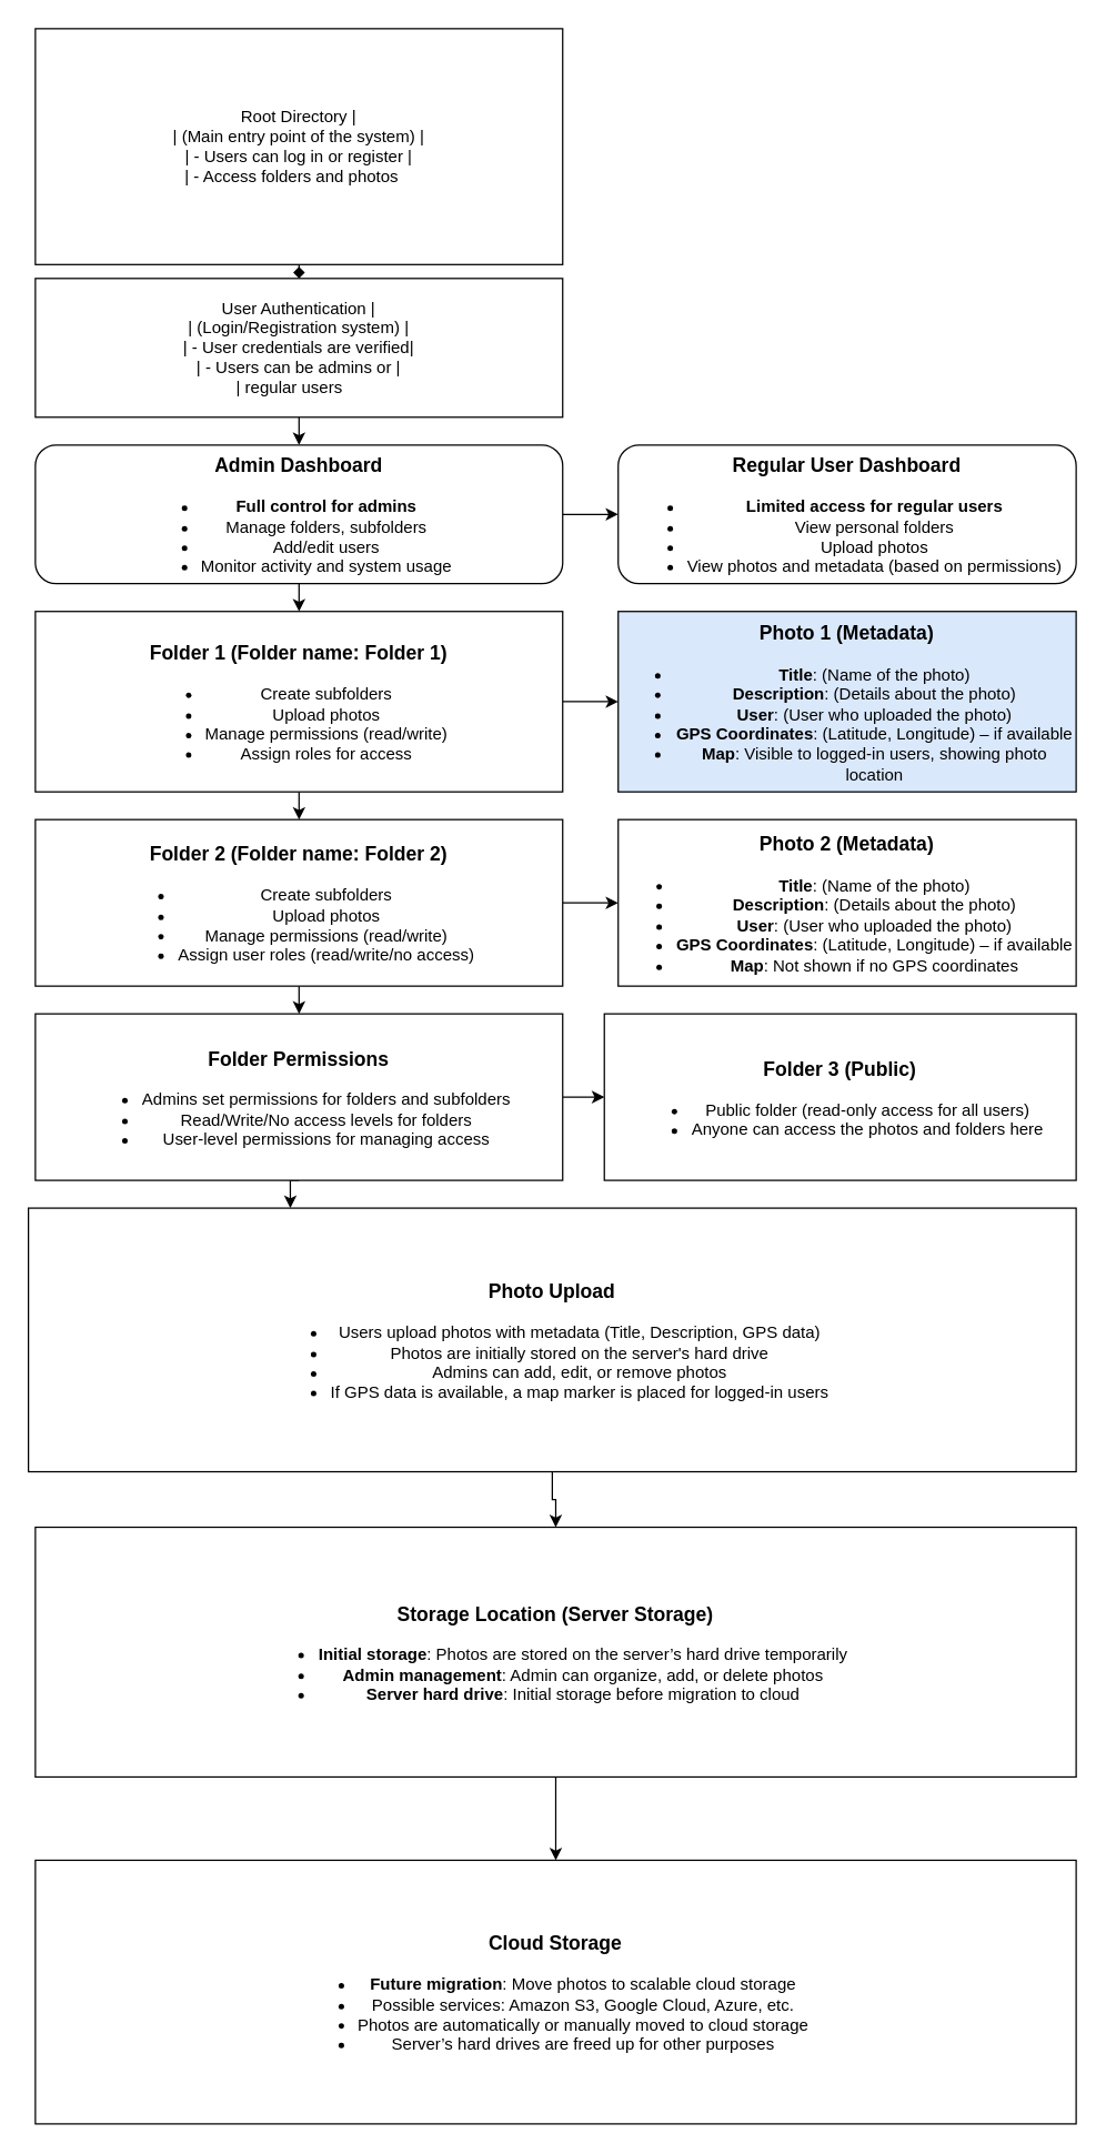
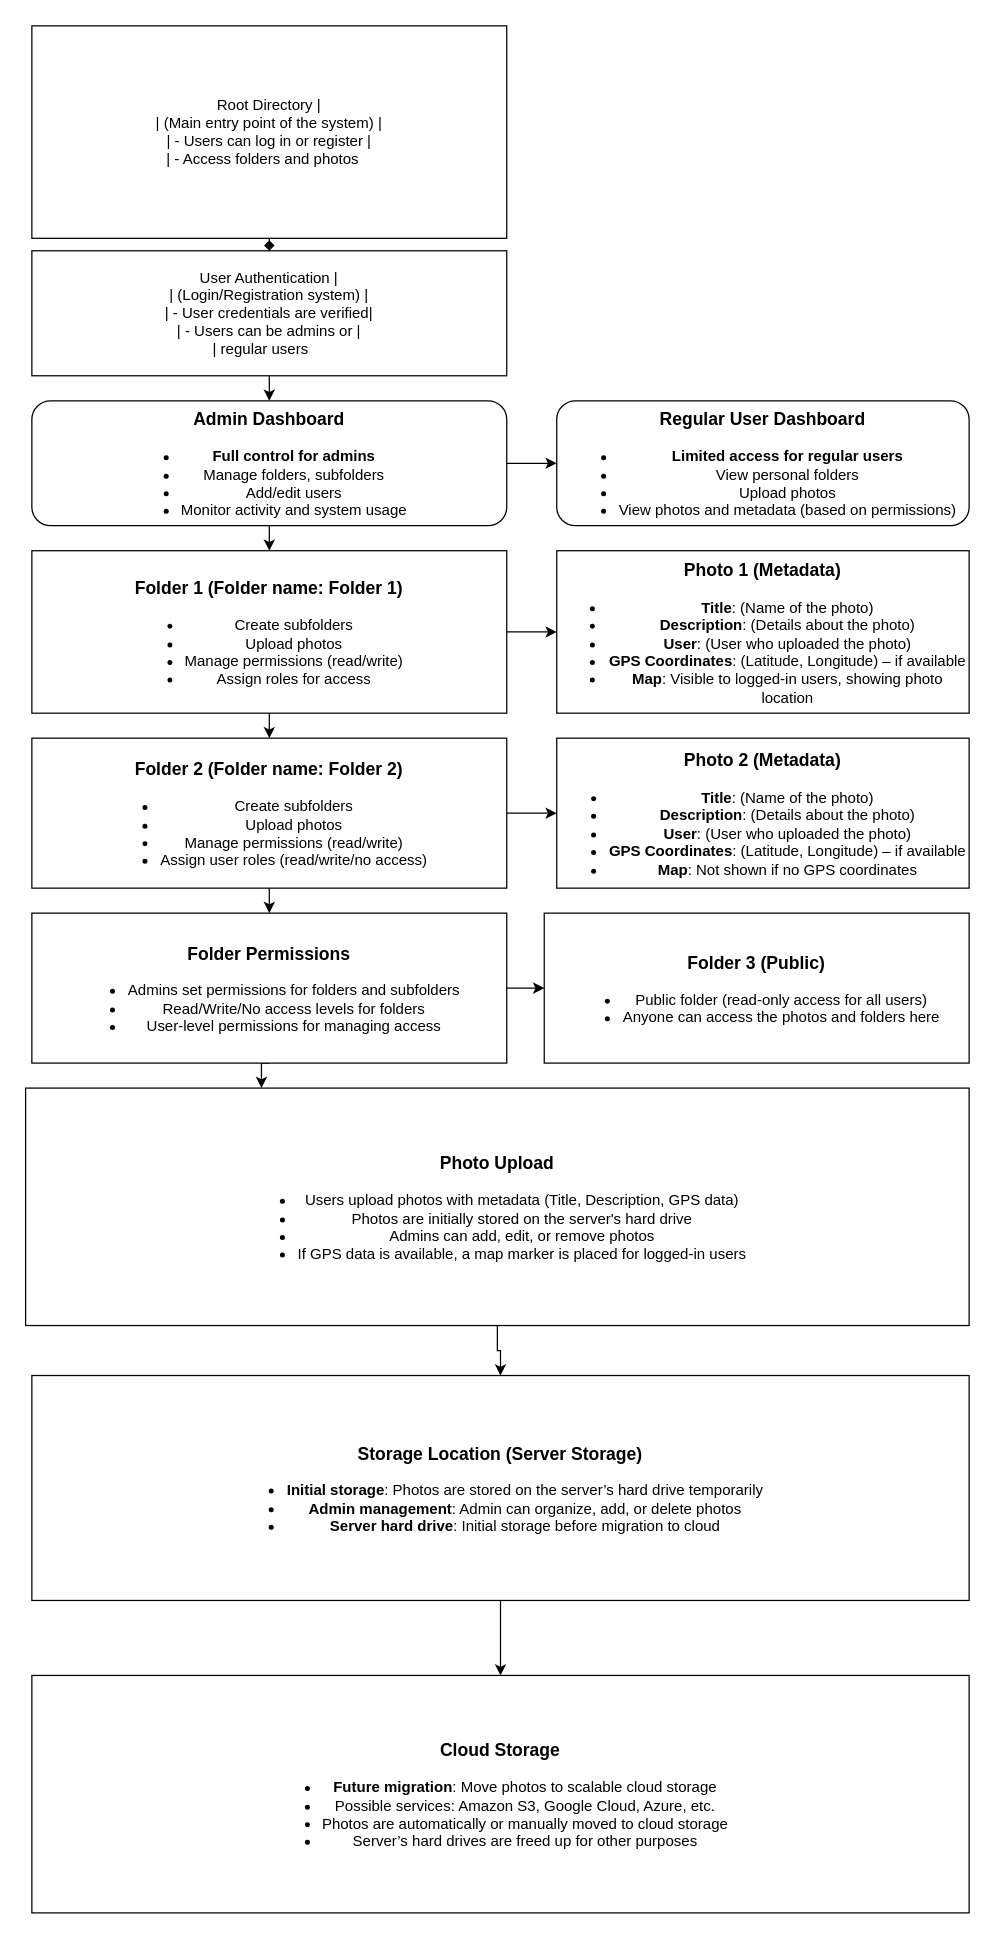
- <mxCell id="13" value="&lt;h3&gt;&lt;strong&gt;Photo 1 (Metadata)&lt;/strong&gt;&lt;/h3&gt;&lt;ul&gt;&lt;li&gt;&lt;strong&gt;Title&lt;/strong&gt;: (Name of the photo)&lt;/li&gt;&lt;li&gt;&lt;strong&gt;Description&lt;/strong&gt;: (Details about the photo)&lt;/li&gt;&lt;li&gt;&lt;strong&gt;User&lt;/strong&gt;: (User who uploaded the photo)&lt;/li&gt;&lt;li&gt;&lt;strong&gt;GPS Coordinates&lt;/strong&gt;: (Latitude, Longitude) – if available&lt;/li&gt;&lt;li&gt;&lt;strong&gt;Map&lt;/strong&gt;: Visible to logged-in users, showing photo location&lt;/li&gt;&lt;/ul&gt;" style="rounded=0;whiteSpace=wrap;html=1;fillColor=#dae8fc;" vertex="1" parent="1"><mxGeometry x="445" y="440" width="330" height="130" as="geometry" /></mxCell>
+ <mxCell id="13" value="&lt;h3&gt;&lt;strong&gt;Photo 1 (Metadata)&lt;/strong&gt;&lt;/h3&gt;&lt;ul&gt;&lt;li&gt;&lt;strong&gt;Title&lt;/strong&gt;: (Name of the photo)&lt;/li&gt;&lt;li&gt;&lt;strong&gt;Description&lt;/strong&gt;: (Details about the photo)&lt;/li&gt;&lt;li&gt;&lt;strong&gt;User&lt;/strong&gt;: (User who uploaded the photo)&lt;/li&gt;&lt;li&gt;&lt;strong&gt;GPS Coordinates&lt;/strong&gt;: (Latitude, Longitude) – if available&lt;/li&gt;&lt;li&gt;&lt;strong&gt;Map&lt;/strong&gt;: Visible to logged-in users, showing photo location&lt;/li&gt;&lt;/ul&gt;" style="rounded=0;whiteSpace=wrap;html=1;" vertex="1" parent="1"><mxGeometry x="445" y="440" width="330" height="130" as="geometry" /></mxCell>
